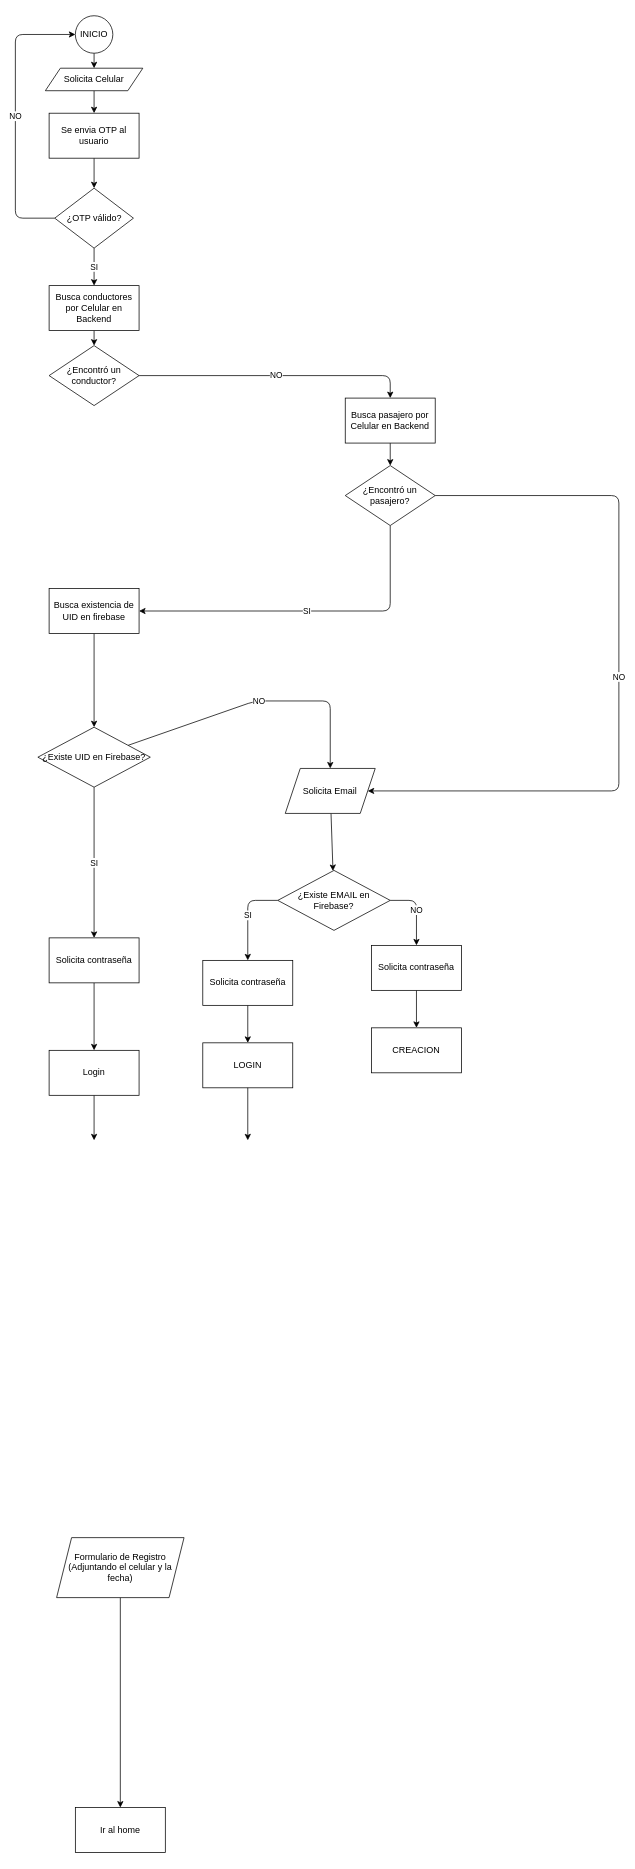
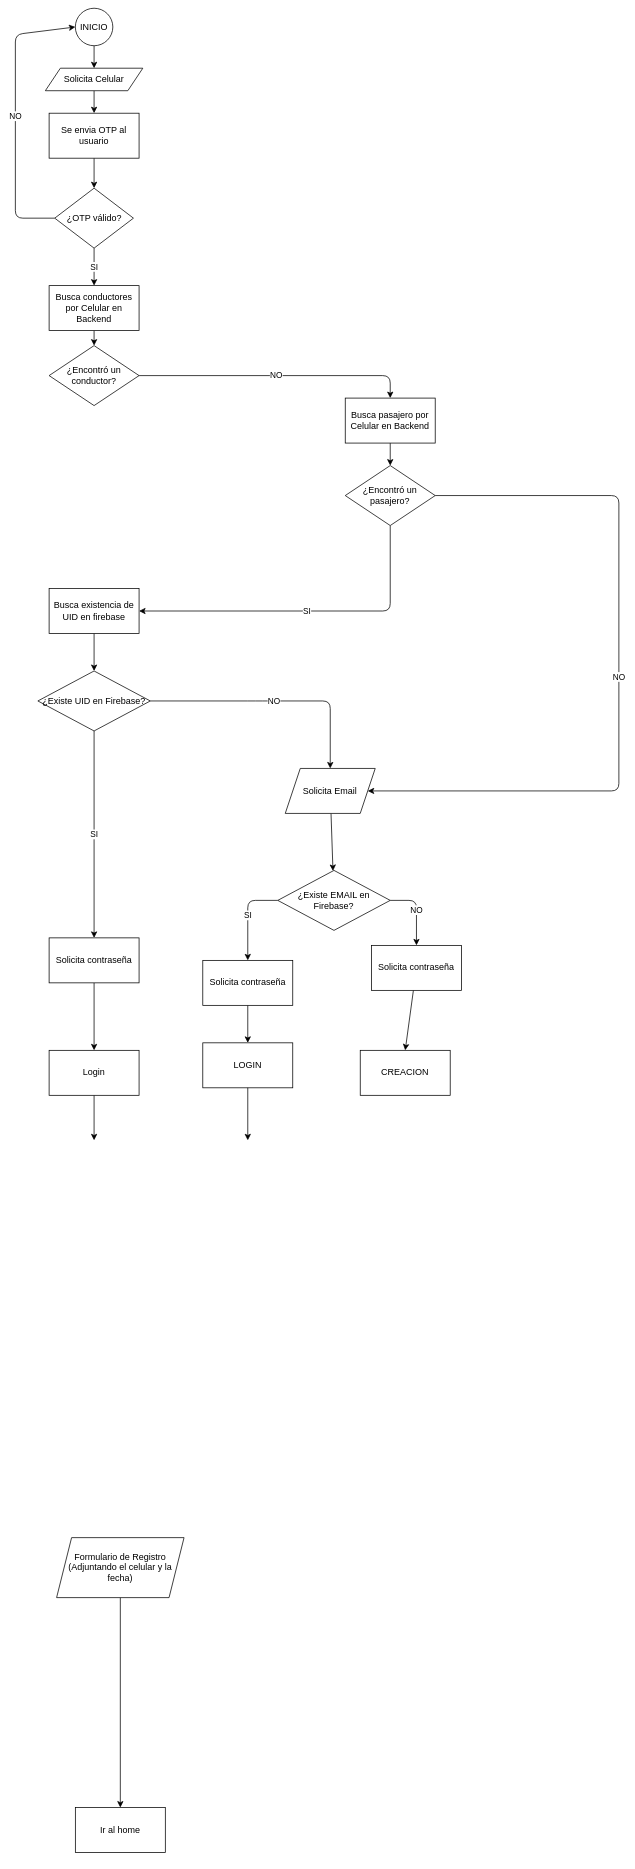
- <mxCell id="14" value="INICIO" style="ellipse;whiteSpace=wrap;html=1;aspect=fixed;" parent="1" vertex="1"><mxGeometry x="100" y="20" width="50" height="50" as="geometry" /></mxCell>
+ <mxCell id="14" value="INICIO" style="ellipse;whiteSpace=wrap;html=1;aspect=fixed;" parent="1" vertex="1"><mxGeometry x="100" y="10" width="50" height="50" as="geometry" /></mxCell>
- <mxCell id="21" value="¿Existe UID en Firebase?" style="rhombus;whiteSpace=wrap;html=1;" parent="1" vertex="1"><mxGeometry x="50" y="969" width="150" height="80" as="geometry" /></mxCell>
+ <mxCell id="21" value="¿Existe UID en Firebase?" style="rhombus;whiteSpace=wrap;html=1;" parent="1" vertex="1"><mxGeometry x="50" y="894" width="150" height="80" as="geometry" /></mxCell>
- <mxCell id="42" value="CREACION" style="rounded=0;whiteSpace=wrap;html=1;" parent="1" vertex="1"><mxGeometry x="495" y="1370" width="120" height="60" as="geometry" /></mxCell>
+ <mxCell id="42" value="CREACION" style="rounded=0;whiteSpace=wrap;html=1;" parent="1" vertex="1"><mxGeometry x="480" y="1400" width="120" height="60" as="geometry" /></mxCell>
